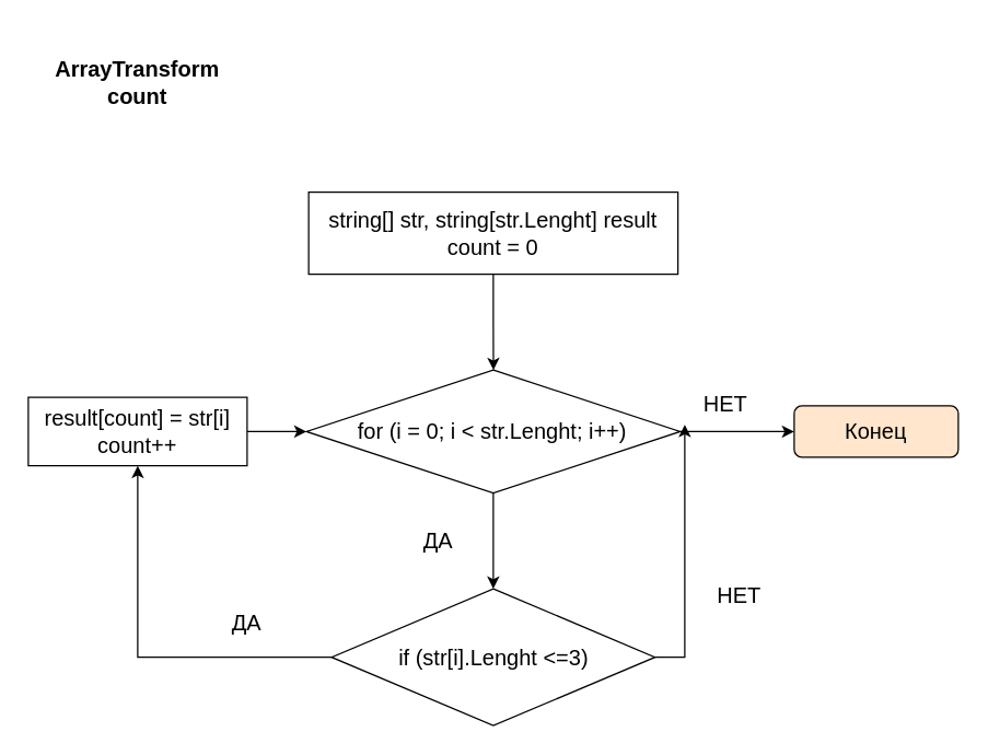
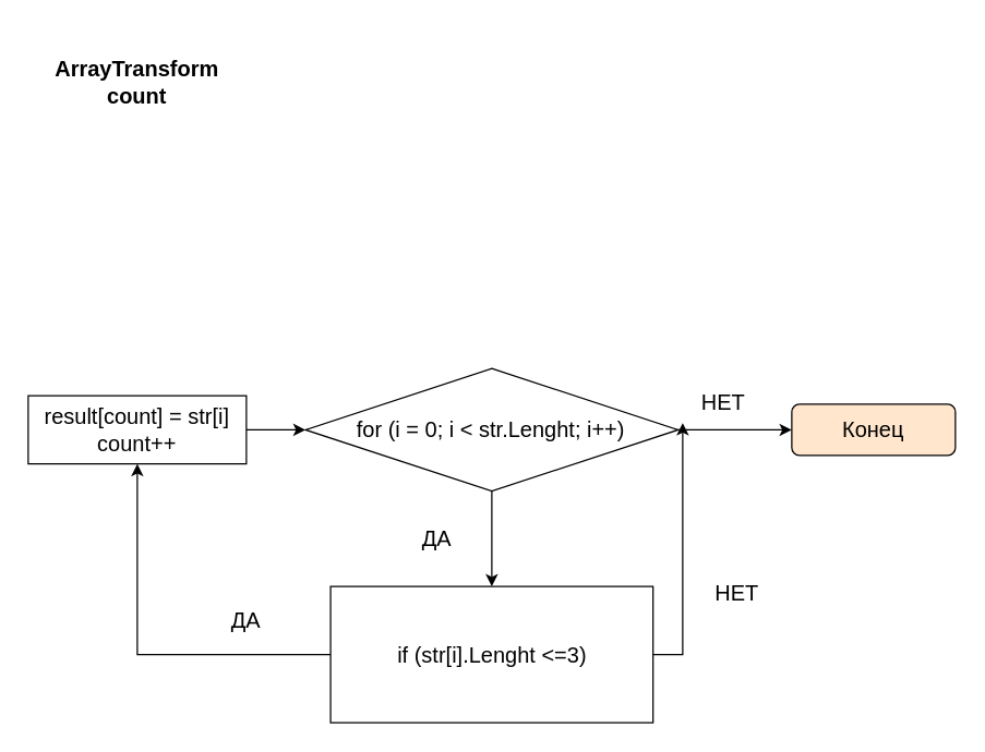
- <mxCell id="4" value="string[] str, string[str.Lenght] result&lt;br&gt;count = 0" style="rounded=0;whiteSpace=wrap;html=1;fontSize=16;" vertex="1" parent="1"><mxGeometry x="225" y="140" width="270" height="60" as="geometry" /></mxCell>
- <mxCell id="3" value="" style="edgeStyle=orthogonalEdgeStyle;rounded=0;orthogonalLoop=1;jettySize=auto;html=1;fontSize=16;" edge="1" parent="1" source="4" target="7"><mxGeometry relative="1" as="geometry" /></mxCell>
- <mxCell id="10" value="if (str[i].Lenght &amp;lt;=3)" style="rhombus;whiteSpace=wrap;html=1;fontSize=16;" vertex="1" parent="1"><mxGeometry x="241.75" y="430" width="236.5" height="100" as="geometry" /></mxCell>
+ <mxCell id="10" value="if (str[i].Lenght &amp;lt;=3)" style="whiteSpace=wrap;html=1;fontSize=16;rounded=0;" vertex="1" parent="1"><mxGeometry x="241.75" y="430" width="236.5" height="100" as="geometry" /></mxCell>
